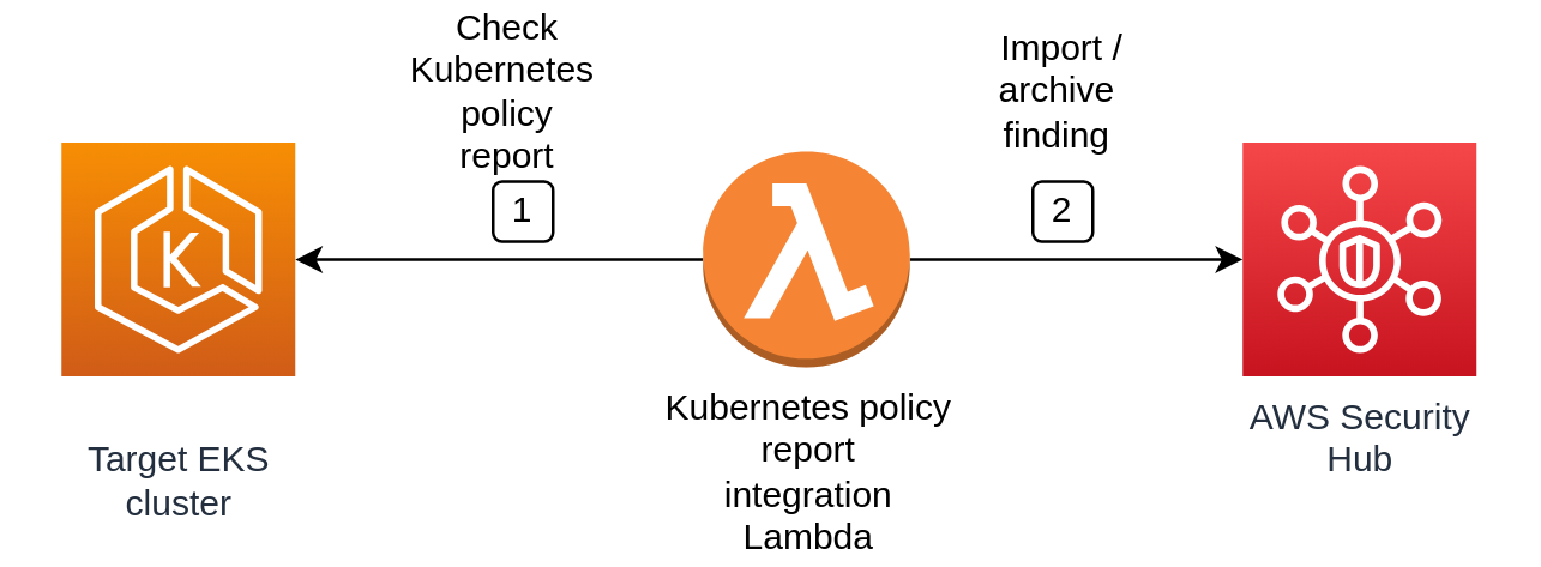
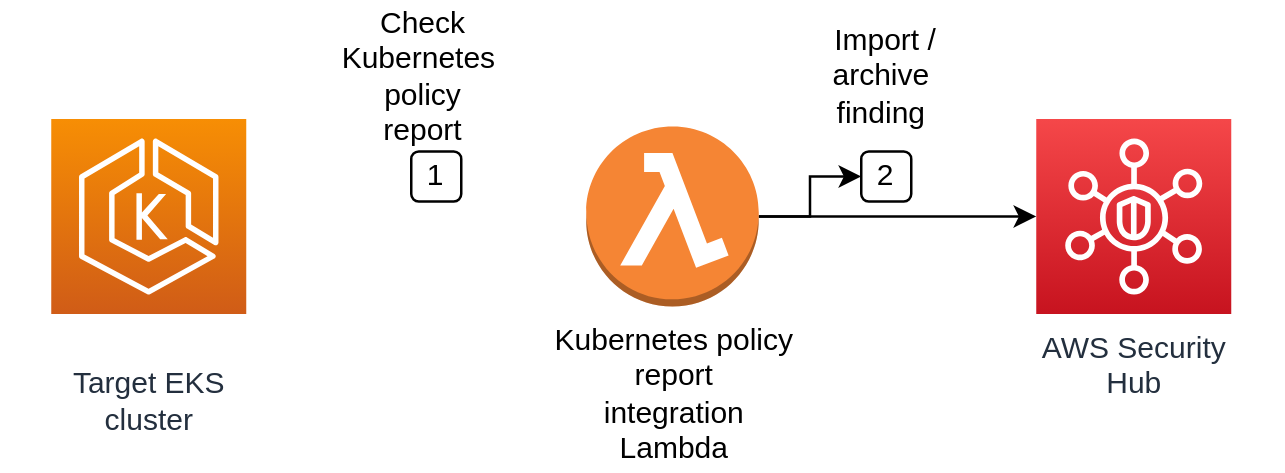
- <mxCell id="2" style="edgeStyle=orthogonalEdgeStyle;rounded=0;orthogonalLoop=1;jettySize=auto;html=1;" parent="1" source="4" target="5" edge="1"><mxGeometry relative="1" as="geometry" /></mxCell>
+ <mxCell id="2" style="edgeStyle=orthogonalEdgeStyle;rounded=0;orthogonalLoop=1;jettySize=auto;html=1;" parent="1" source="4" target="8" edge="1"><mxGeometry relative="1" as="geometry" /></mxCell>
